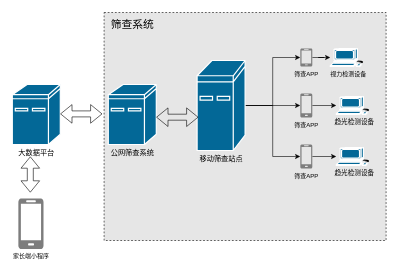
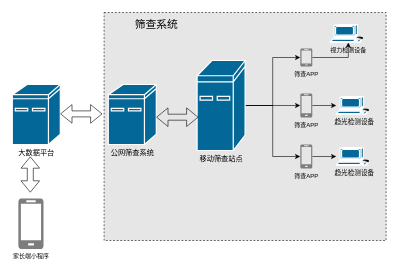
- <mxCell id="22" value="筛查系统" style="text;html=1;resizable=0;autosize=1;align=center;verticalAlign=middle;points=[];fillColor=none;strokeColor=none;rounded=0;dashed=1;fontSize=18;" vertex="1" parent="1"><mxGeometry x="180" y="30" width="80" height="20" as="geometry" /></mxCell>
+ <mxCell id="22" value="筛查系统" style="text;html=1;resizable=0;autosize=1;align=center;verticalAlign=middle;points=[];fillColor=none;strokeColor=none;rounded=0;dashed=1;fontSize=18;" vertex="1" parent="1"><mxGeometry x="220" y="30" width="80" height="20" as="geometry" /></mxCell>
- <mxCell id="9" value="视力检测设备" style="shape=mxgraph.cisco.computers_and_peripherals.workstation;html=1;pointerEvents=1;dashed=0;fillColor=#036897;strokeColor=#ffffff;strokeWidth=2;verticalLabelPosition=bottom;verticalAlign=top;align=center;outlineConnect=0;fontSize=10;" vertex="1" parent="1"><mxGeometry x="550" y="80" width="60" height="30" as="geometry" /></mxCell>
+ <mxCell id="9" value="视力检测设备" style="shape=mxgraph.cisco.computers_and_peripherals.workstation;html=1;pointerEvents=1;dashed=0;fillColor=#036897;strokeColor=#ffffff;strokeWidth=2;verticalLabelPosition=bottom;verticalAlign=top;align=center;outlineConnect=0;fontSize=10;" vertex="1" parent="1"><mxGeometry x="550" y="40" width="60" height="30" as="geometry" /></mxCell>
